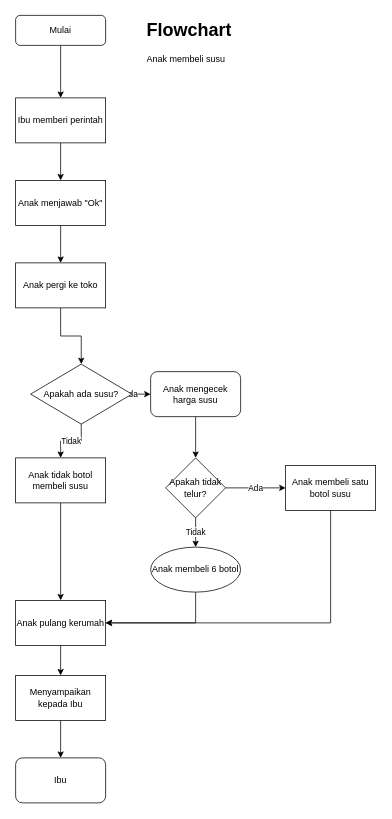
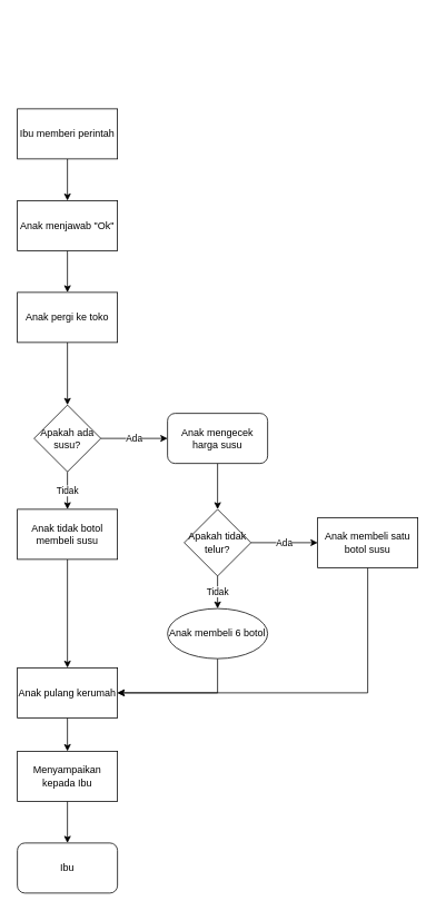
- <mxCell id="3" value="Mulai" style="rounded=1;whiteSpace=wrap;html=1;fontSize=12;glass=0;strokeWidth=1;shadow=0;" parent="1" vertex="1"><mxGeometry x="20" y="20" width="120" height="40" as="geometry" /></mxCell>
- <mxCell id="19" value="&lt;h1&gt;Flowchart&lt;/h1&gt;&lt;p&gt;Anak membeli susu&amp;nbsp;&lt;/p&gt;&lt;p&gt;&lt;br&gt;&lt;/p&gt;" style="text;html=1;strokeColor=none;fillColor=none;spacing=5;spacingTop=-20;whiteSpace=wrap;overflow=hidden;rounded=0;" vertex="1" parent="1"><mxGeometry x="190" y="20" width="190" height="120" as="geometry" /></mxCell>
- <mxCell id="2" style="edgeStyle=orthogonalEdgeStyle;rounded=0;orthogonalLoop=1;jettySize=auto;html=1;exitX=0.5;exitY=1;exitDx=0;exitDy=0;entryX=0.5;entryY=0;entryDx=0;entryDy=0;" edge="1" parent="1" source="3" target="7"><mxGeometry relative="1" as="geometry"><mxPoint x="80" y="120" as="targetPoint" /></mxGeometry></mxCell>
- <mxCell id="14" value="Apakah ada susu?" style="rhombus;whiteSpace=wrap;html=1;" vertex="1" parent="1"><mxGeometry x="40" y="485" width="135" height="80" as="geometry" /></mxCell>
+ <mxCell id="14" value="Apakah ada susu?" style="rhombus;whiteSpace=wrap;html=1;" vertex="1" parent="1"><mxGeometry x="40" y="485" width="80" height="80" as="geometry" /></mxCell>
